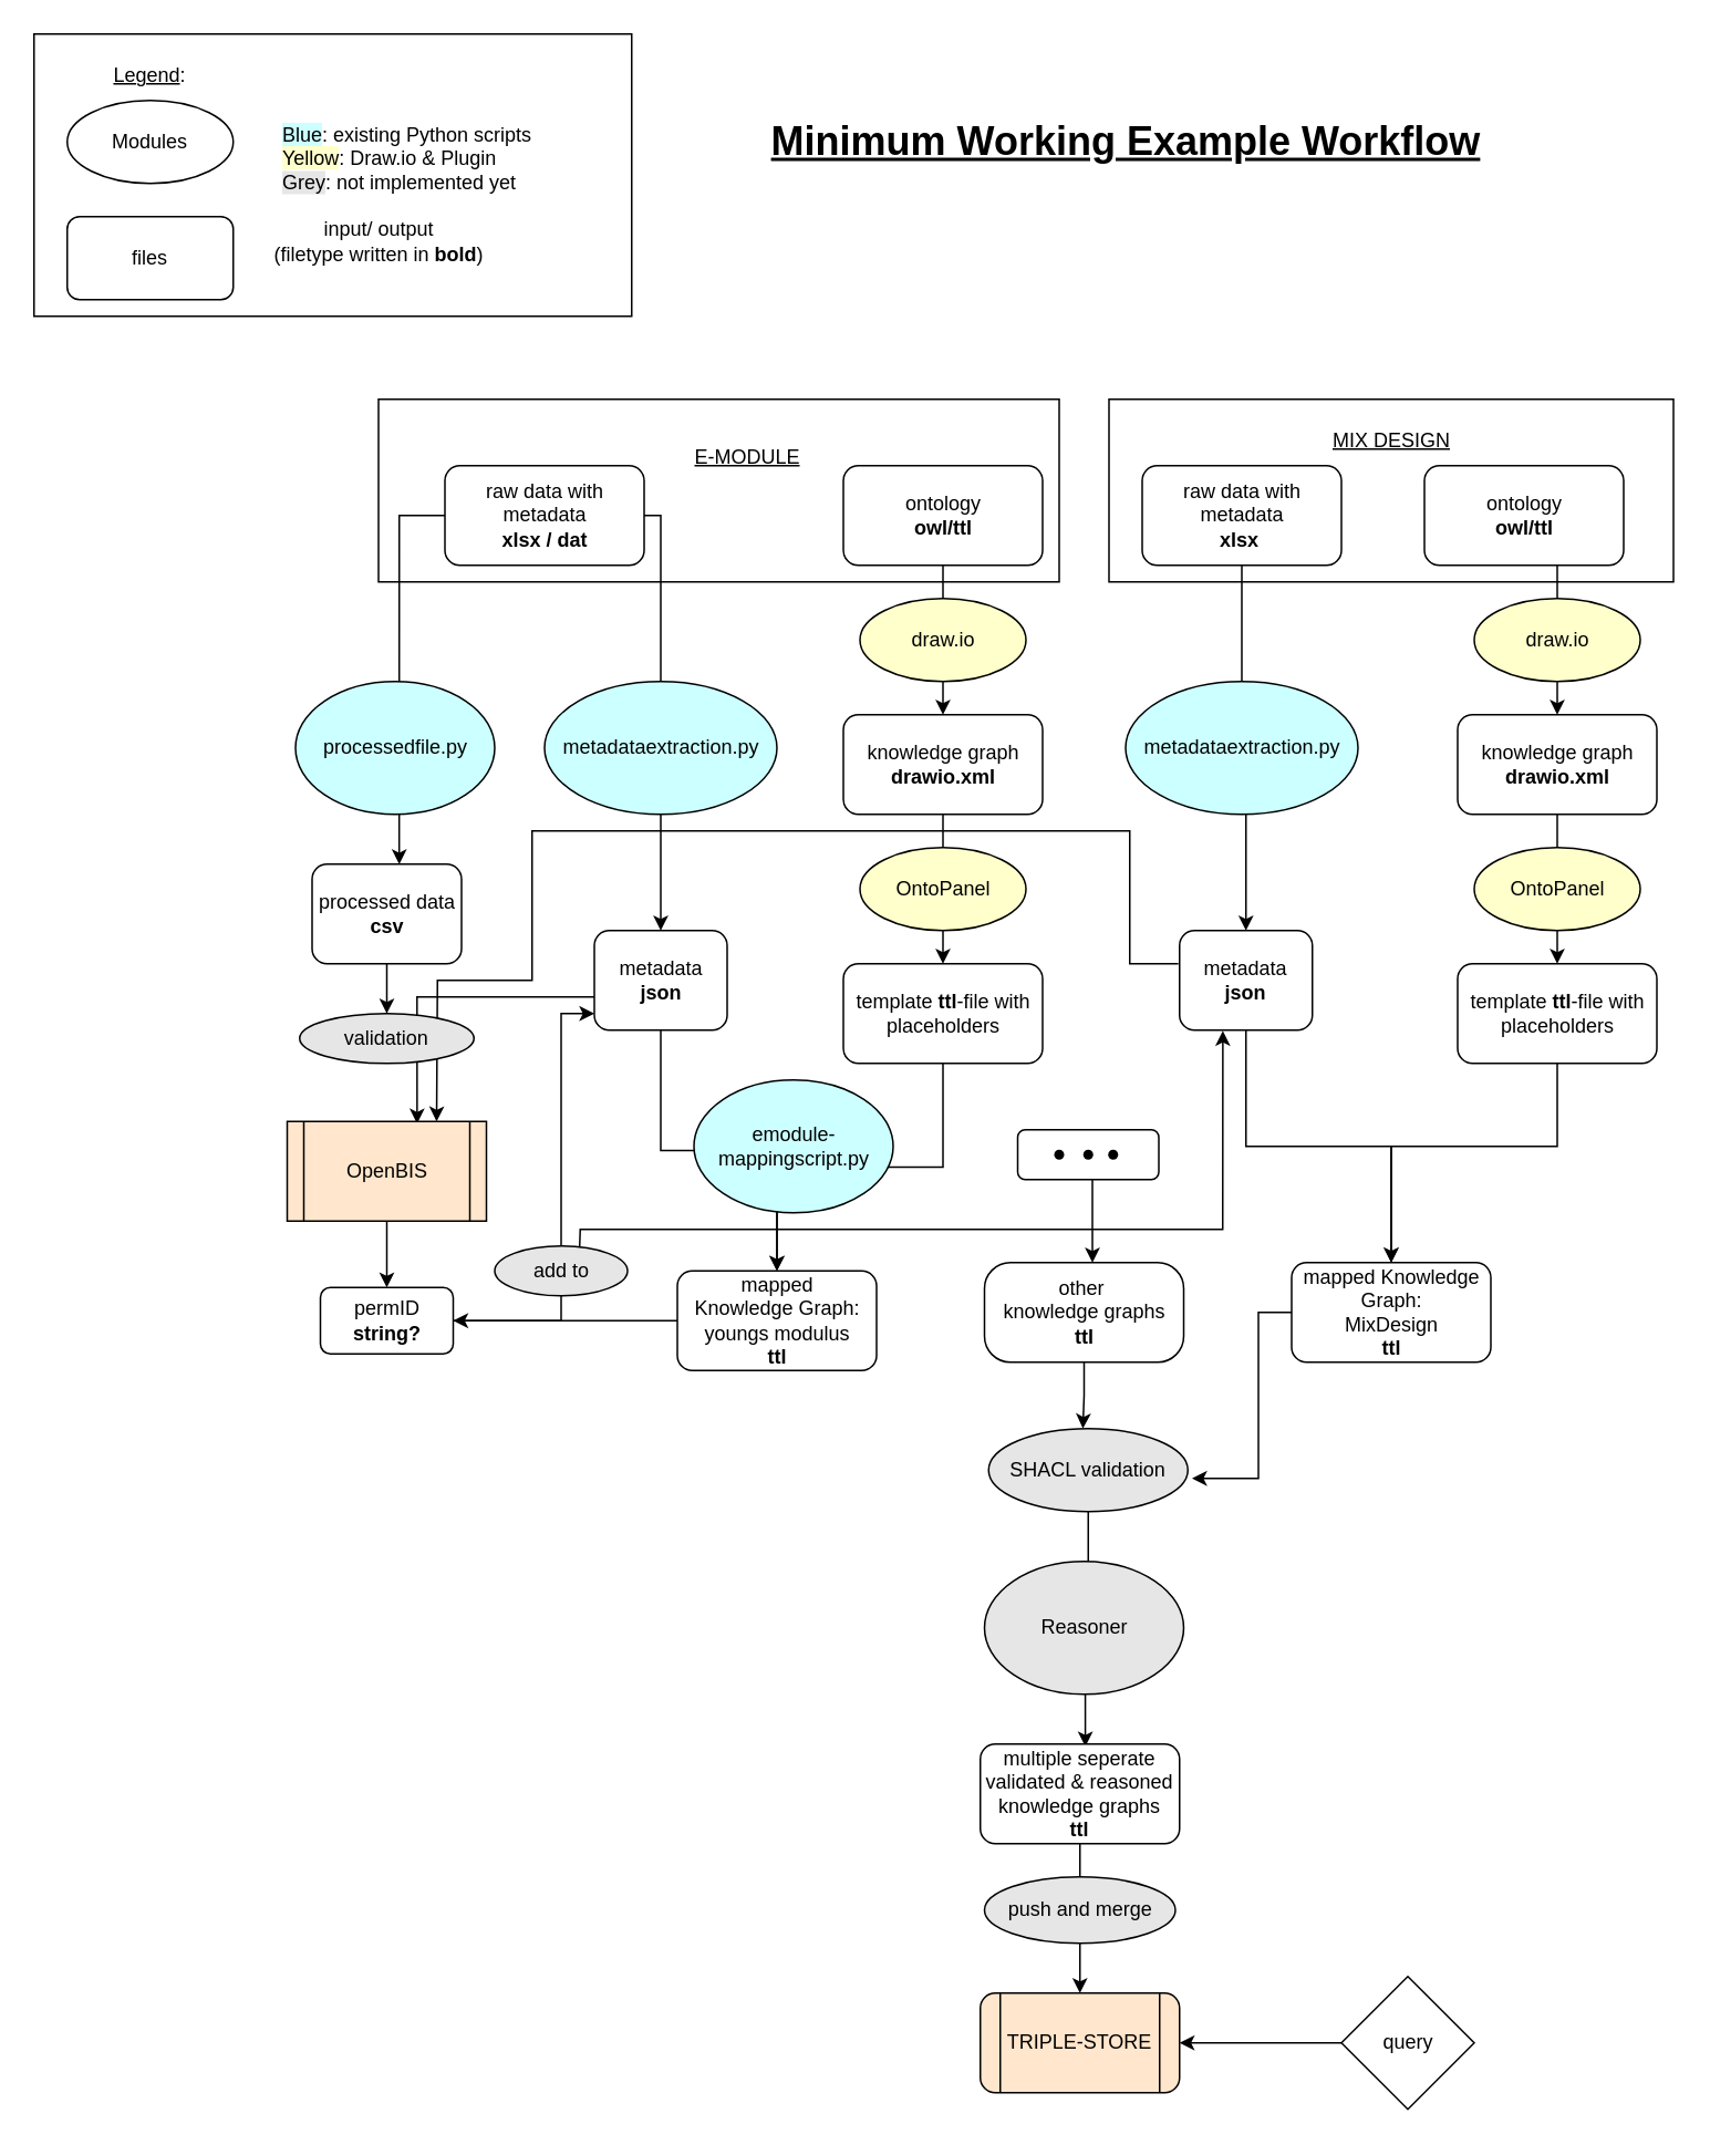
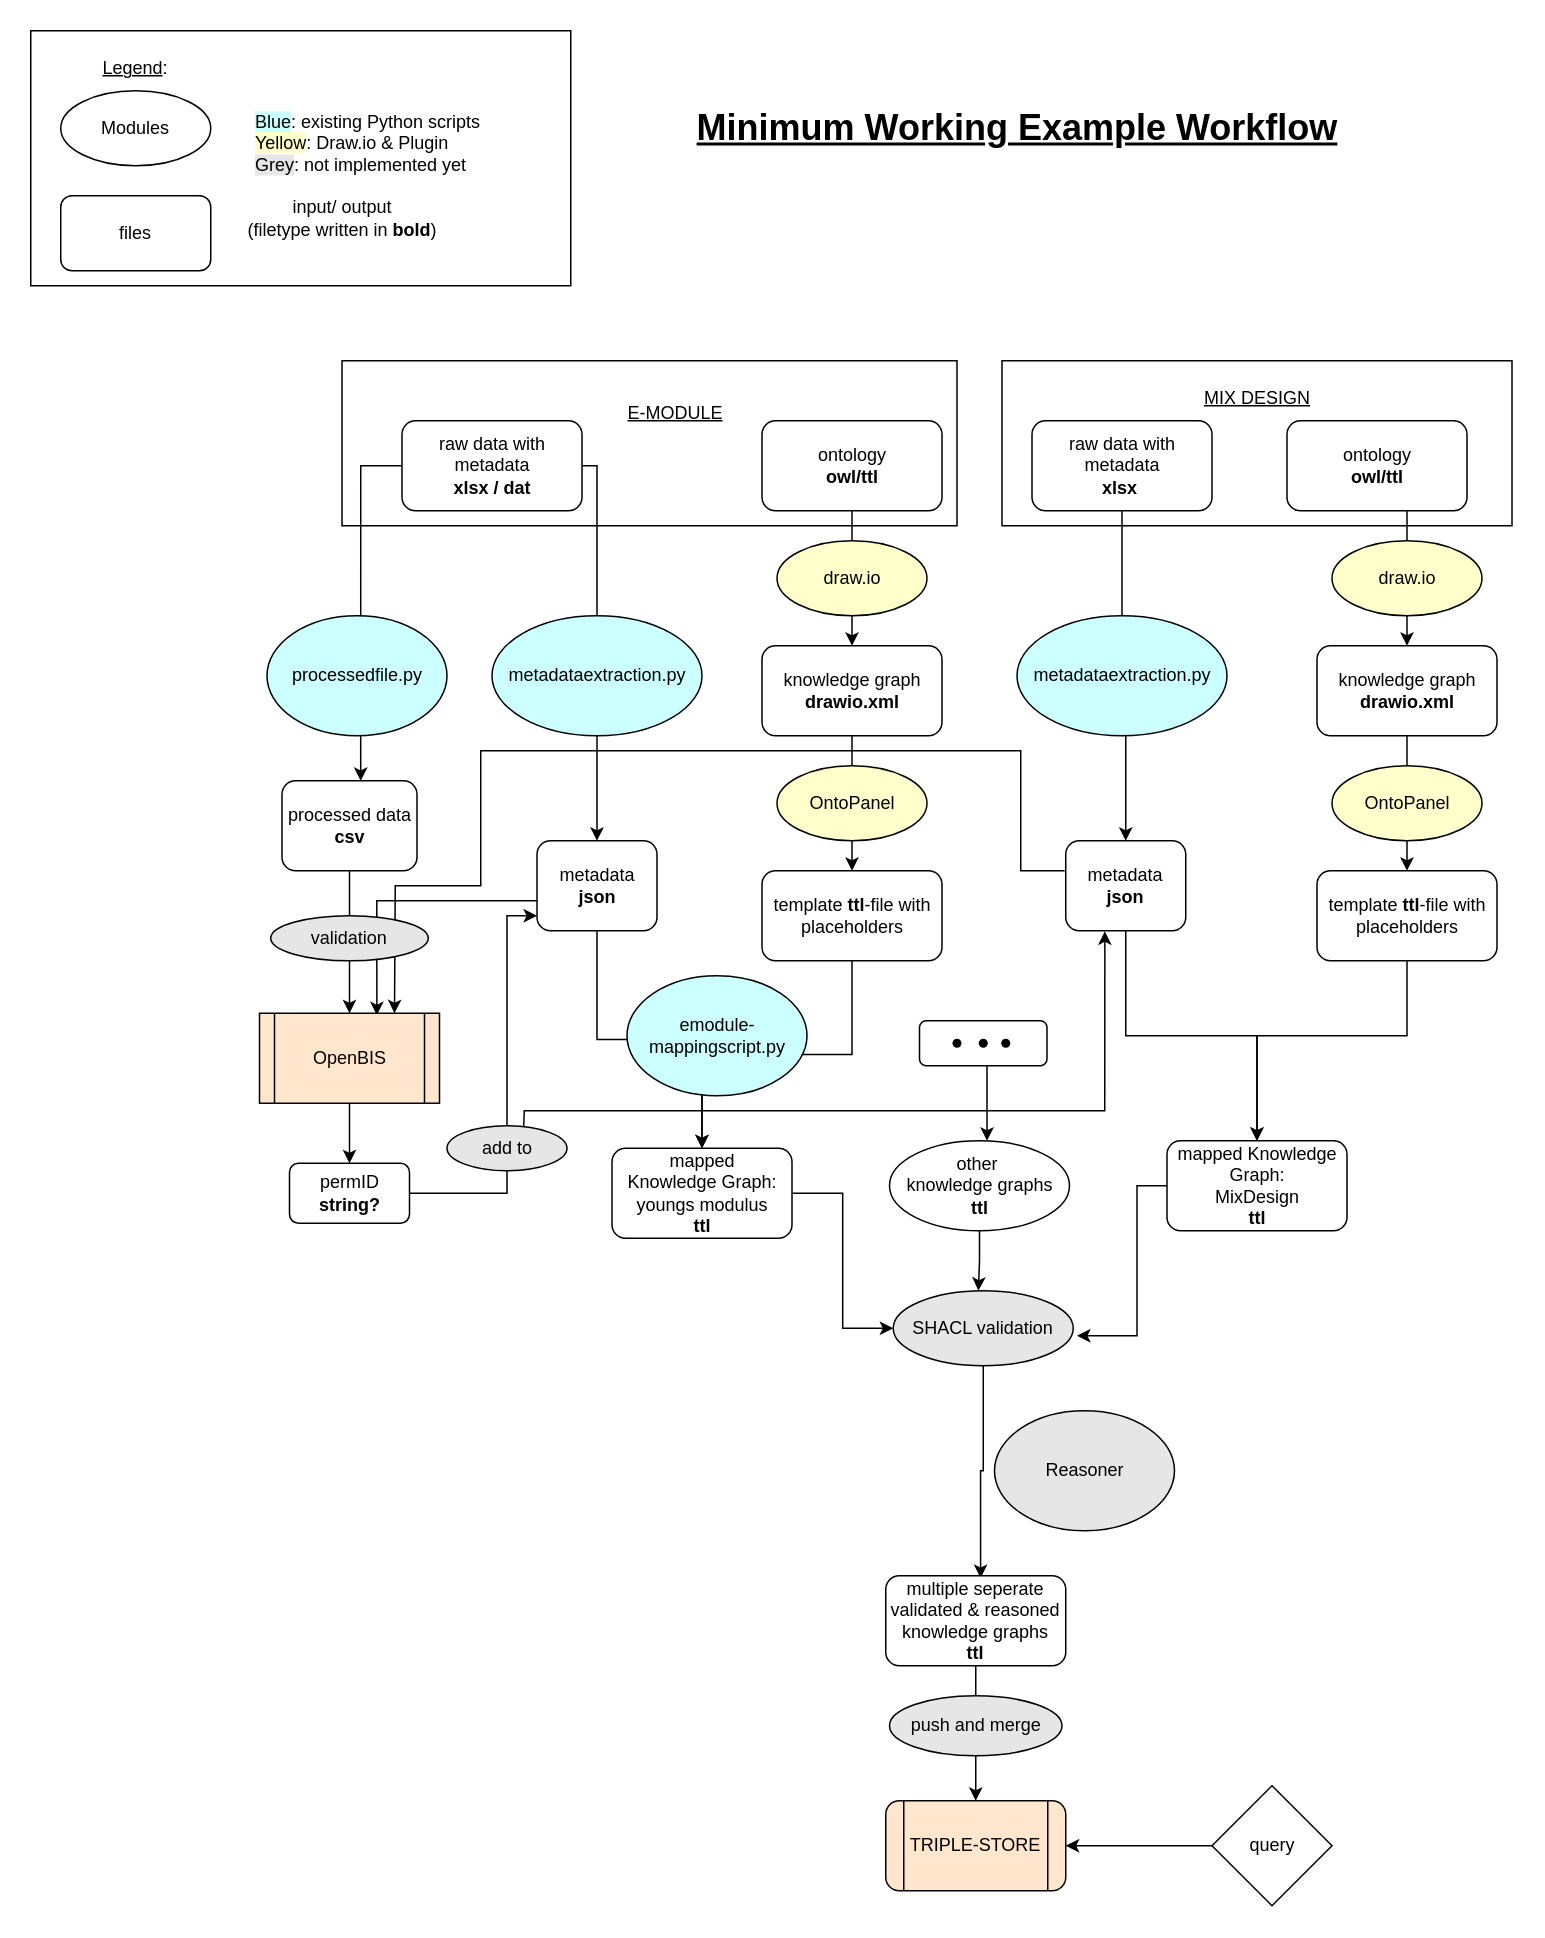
- <mxCell id="28" style="edgeStyle=orthogonalEdgeStyle;rounded=0;orthogonalLoop=1;jettySize=auto;html=1;" parent="1" source="29" target="71" edge="1"><mxGeometry relative="1" as="geometry" /></mxCell>
+ <mxCell id="28" style="edgeStyle=orthogonalEdgeStyle;rounded=0;orthogonalLoop=1;jettySize=auto;html=1;entryX=0.5;entryY=0;entryDx=0;entryDy=0;" parent="1" source="29" target="35" edge="1"><mxGeometry relative="1" as="geometry" /></mxCell>
- <mxCell id="32" value="other&amp;nbsp;&lt;br&gt;knowledge graphs&lt;br&gt;&lt;b&gt;ttl&lt;/b&gt;" style="rounded=1;whiteSpace=wrap;html=1;arcSize=26;" parent="1" vertex="1"><mxGeometry x="592.5" y="760" width="120" height="60" as="geometry" /></mxCell>
+ <mxCell id="32" value="other&amp;nbsp;&lt;br&gt;knowledge graphs&lt;br&gt;&lt;b&gt;ttl&lt;/b&gt;" style="ellipse;whiteSpace=wrap;html=1;arcSize=26;" parent="1" vertex="1"><mxGeometry x="592.5" y="760" width="120" height="60" as="geometry" /></mxCell>
- <mxCell id="14" style="edgeStyle=orthogonalEdgeStyle;rounded=0;orthogonalLoop=1;jettySize=auto;html=1;" parent="1" source="15" target="37" edge="1"><mxGeometry relative="1" as="geometry" /></mxCell>
+ <mxCell id="14" style="edgeStyle=orthogonalEdgeStyle;rounded=0;orthogonalLoop=1;jettySize=auto;html=1;entryX=0;entryY=0.5;entryDx=0;entryDy=0;" parent="1" source="15" target="41" edge="1"><mxGeometry relative="1" as="geometry" /></mxCell>
- <mxCell id="42" value="Reasoner" style="ellipse;whiteSpace=wrap;html=1;fillColor=#E6E6E6;" parent="1" vertex="1"><mxGeometry x="592.5" y="940" width="120" height="80" as="geometry" /></mxCell>
+ <mxCell id="42" value="Reasoner" style="ellipse;whiteSpace=wrap;html=1;fillColor=#E6E6E6;" parent="1" vertex="1"><mxGeometry x="662.5" y="940" width="120" height="80" as="geometry" /></mxCell>
